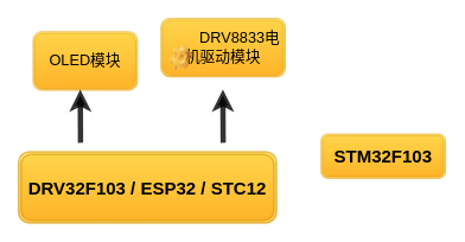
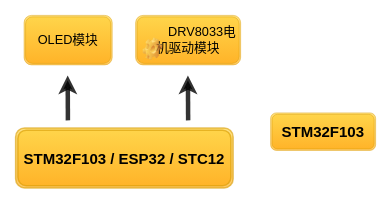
- <mxCell id="4" value="&lt;font style=&quot;font-size: 17px;&quot;&gt;&lt;span style=&quot;white-space: pre;&quot;&gt;&#09;&lt;/span&gt;DRV8833电机驱动模块&lt;/font&gt;" style="shape=ext;double=1;rounded=1;whiteSpace=wrap;html=1;fillColor=#ffcd28;gradientColor=#ffa500;strokeColor=#d79b00;opacity=60;" vertex="1" parent="1"><mxGeometry x="180" y="20" width="140" height="66" as="geometry" /></mxCell>
+ <mxCell id="4" value="&lt;font style=&quot;font-size: 17px;&quot;&gt;&lt;span style=&quot;white-space: pre;&quot;&gt;&#09;&lt;/span&gt;DRV8033电机驱动模块&lt;/font&gt;" style="shape=ext;double=1;rounded=1;whiteSpace=wrap;html=1;fillColor=#ffcd28;gradientColor=#ffa500;strokeColor=#d79b00;opacity=60;" vertex="1" parent="1"><mxGeometry x="180" y="20" width="140" height="66" as="geometry" /></mxCell>
- <mxCell id="3" value="&lt;font style=&quot;font-size: 17px;&quot;&gt;OLED模块&lt;/font&gt;" style="shape=ext;double=1;rounded=1;whiteSpace=wrap;html=1;fillColor=#ffcd28;gradientColor=#ffa500;strokeColor=#d79b00;opacity=60;" vertex="1" parent="1"><mxGeometry x="36.25" y="35" width="117.5" height="66" as="geometry" /></mxCell>
+ <mxCell id="3" value="&lt;font style=&quot;font-size: 17px;&quot;&gt;OLED模块&lt;/font&gt;" style="shape=ext;double=1;rounded=1;whiteSpace=wrap;html=1;fillColor=#ffcd28;gradientColor=#ffa500;strokeColor=#d79b00;opacity=60;" vertex="1" parent="1"><mxGeometry x="31.25" y="20" width="117.5" height="66" as="geometry" /></mxCell>
- <mxCell id="2" value="&lt;span style=&quot;&quot;&gt;&lt;font style=&quot;font-size: 20px;&quot;&gt;&lt;b&gt;DRV32F103 / ESP32 / STC12&lt;/b&gt;&lt;/font&gt;&lt;/span&gt;" style="shape=ext;double=1;rounded=1;whiteSpace=wrap;html=1;fillColor=#ffcd28;gradientColor=#ffa500;strokeColor=#d79b00;strokeWidth=2;perimeterSpacing=0;opacity=60;" vertex="1" parent="1"><mxGeometry x="20" y="170" width="290" height="80" as="geometry" /></mxCell>
+ <mxCell id="2" value="&lt;span style=&quot;&quot;&gt;&lt;font style=&quot;font-size: 20px;&quot;&gt;&lt;b&gt;STM32F103 / ESP32 / STC12&lt;/b&gt;&lt;/font&gt;&lt;/span&gt;" style="shape=ext;double=1;rounded=1;whiteSpace=wrap;html=1;fillColor=#ffcd28;gradientColor=#ffa500;strokeColor=#d79b00;strokeWidth=2;perimeterSpacing=0;opacity=60;" vertex="1" parent="1"><mxGeometry x="20" y="170" width="290" height="80" as="geometry" /></mxCell>
